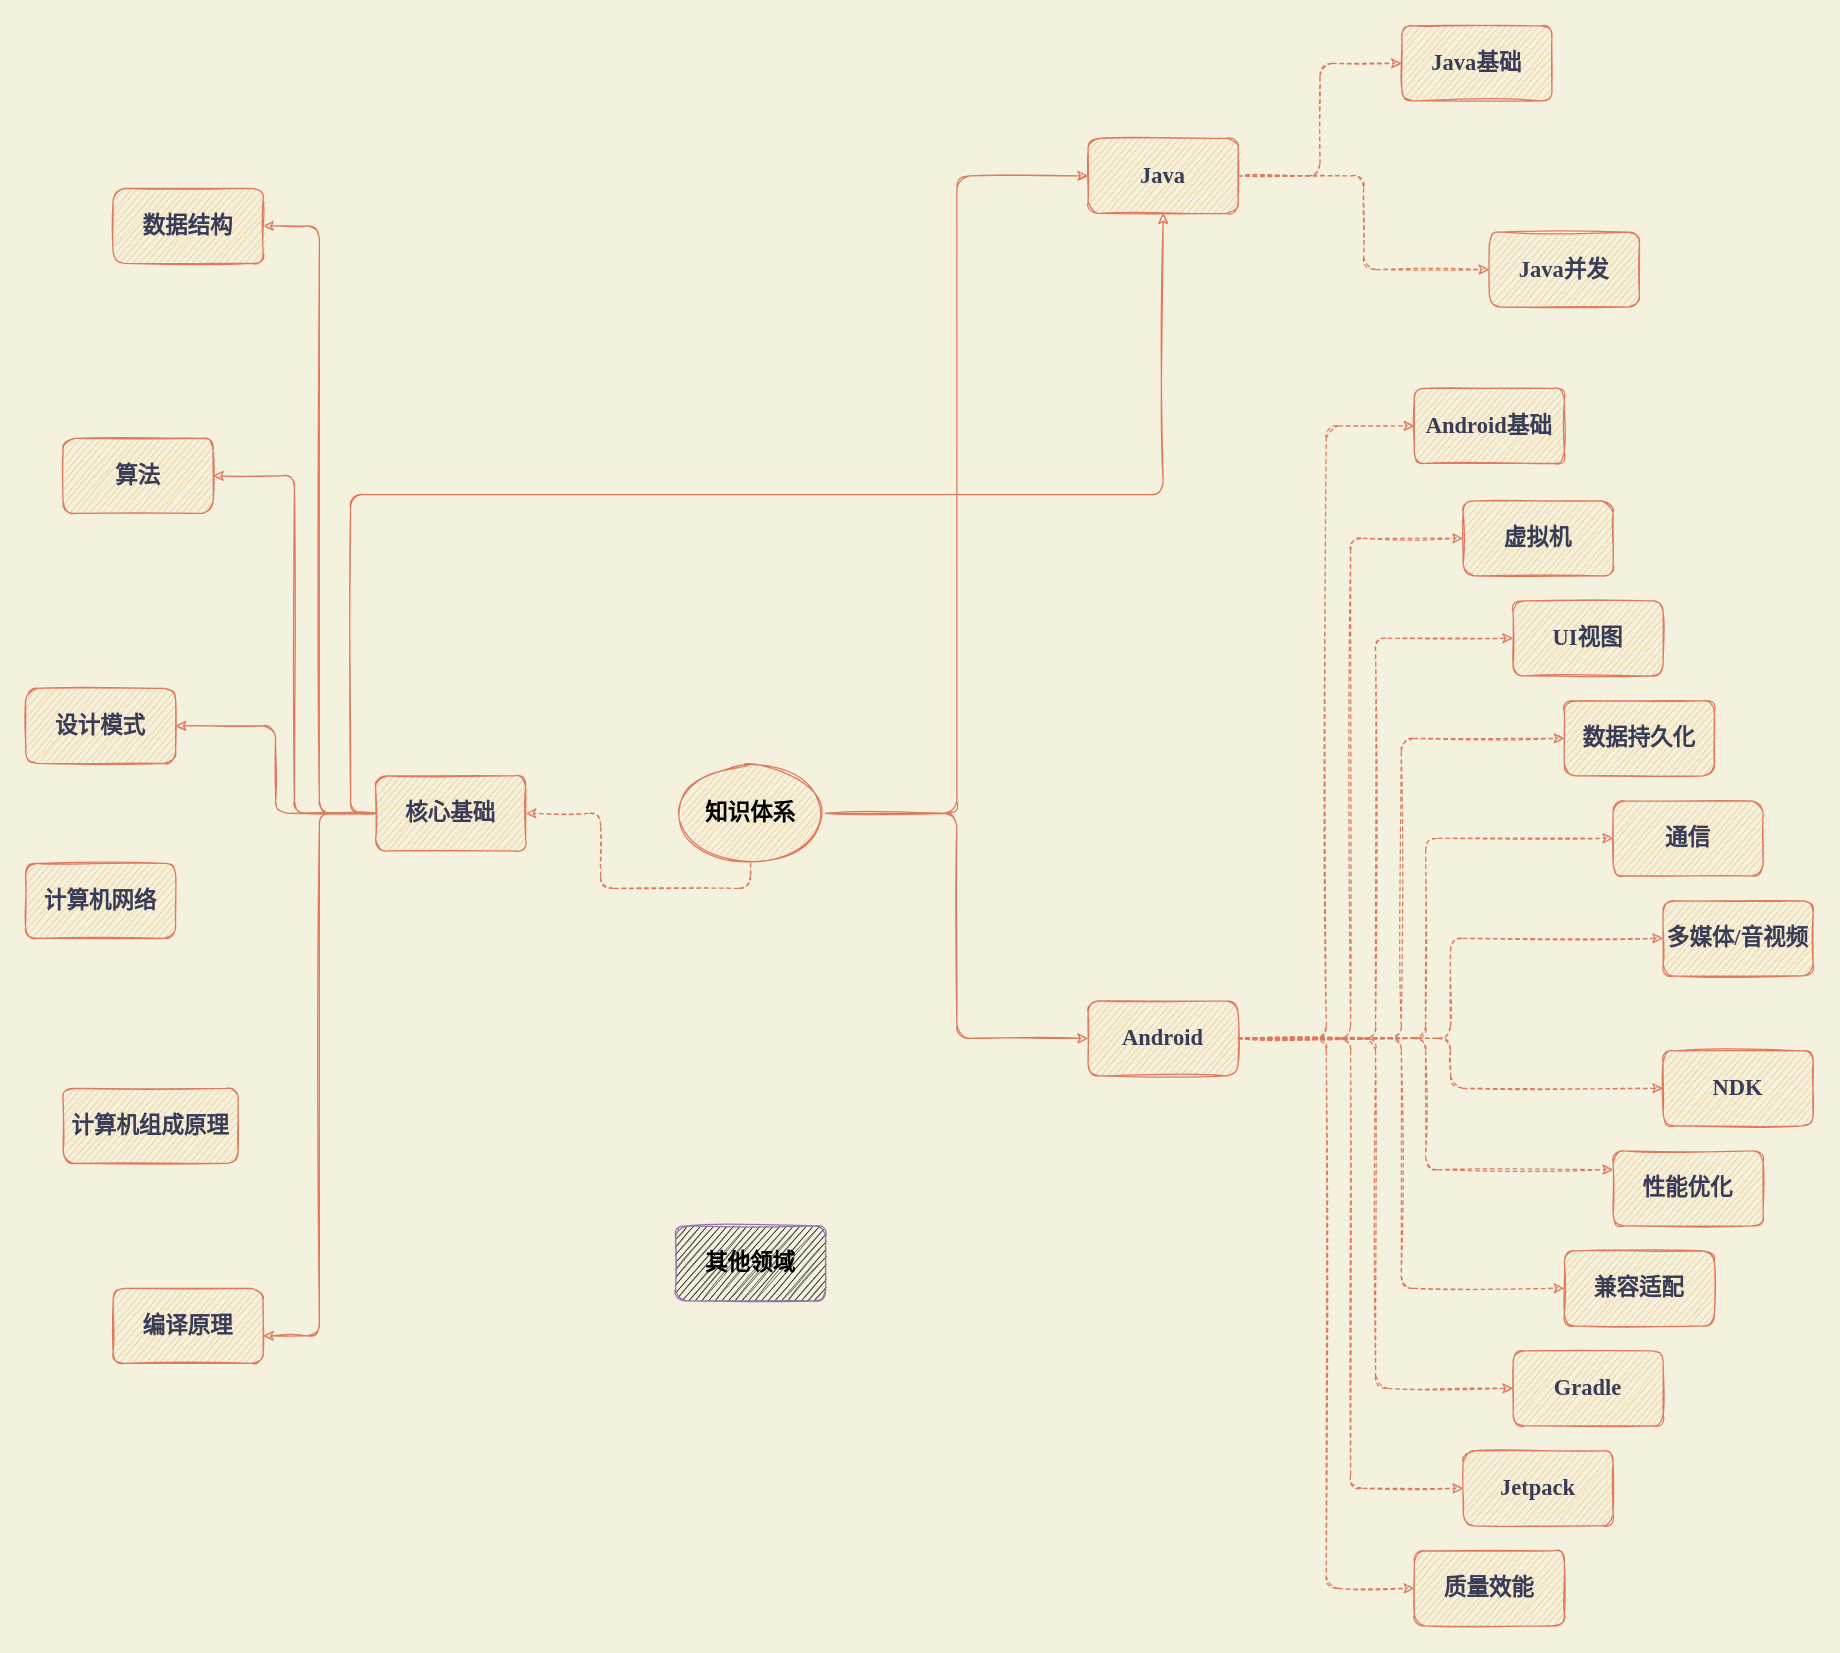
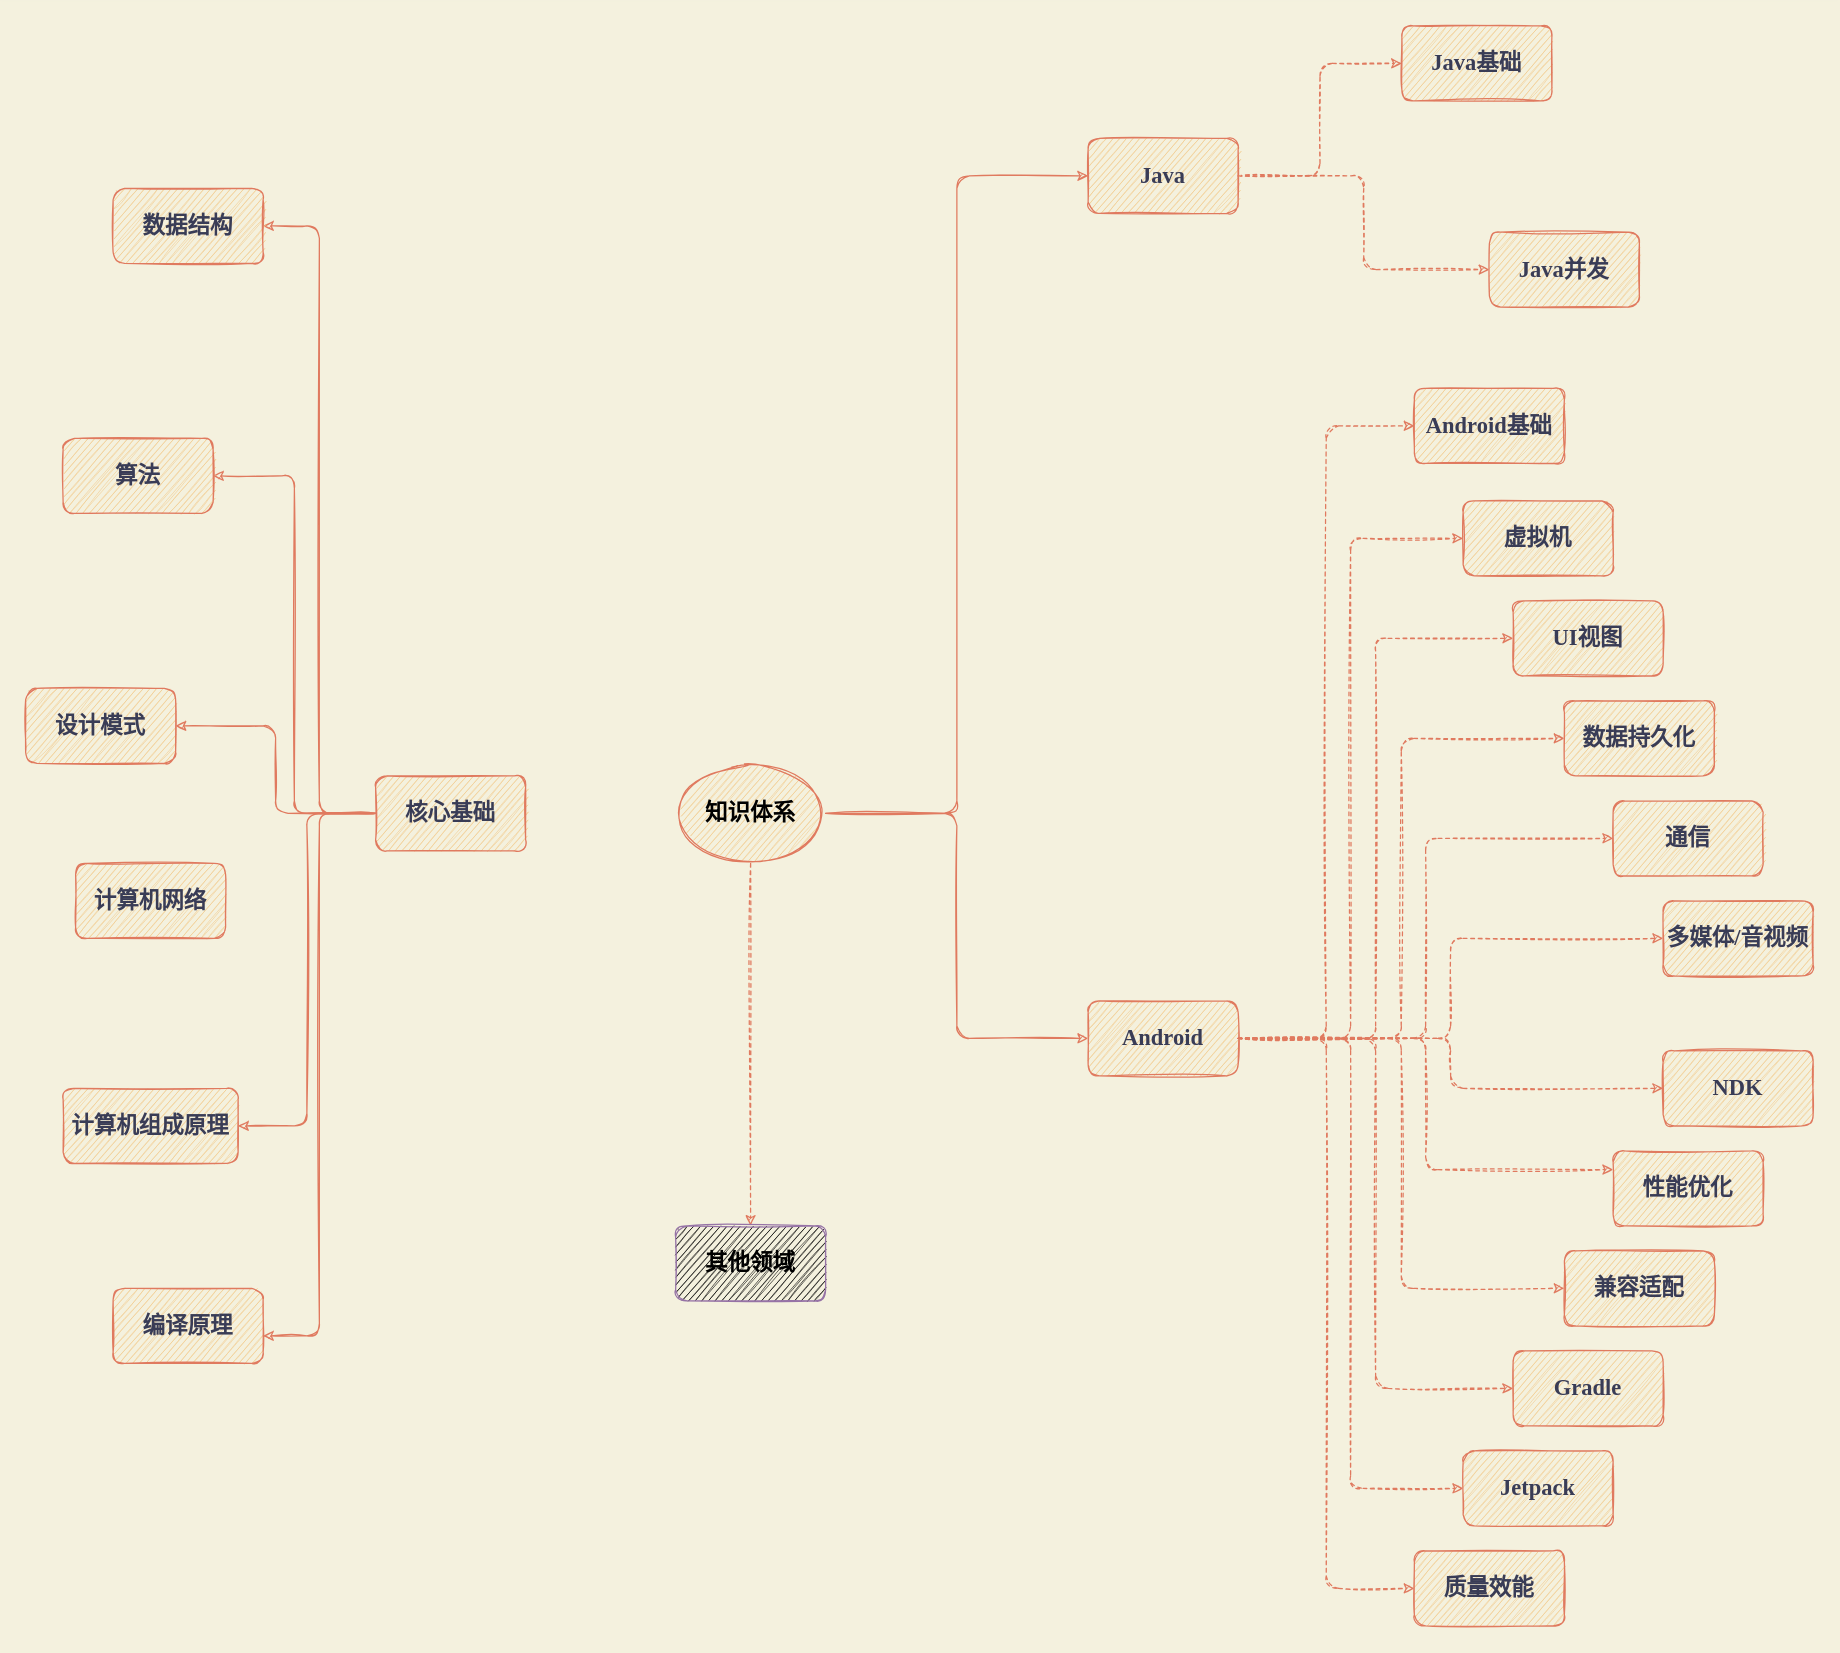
- <mxCell id="9" style="edgeStyle=orthogonalEdgeStyle;curved=0;rounded=1;sketch=1;orthogonalLoop=1;jettySize=auto;html=1;exitX=0;exitY=0.5;exitDx=0;exitDy=0;fontFamily=Comic Sans MS;fontColor=#393C56;strokeColor=#E07A5F;fillColor=#F2CC8F;" parent="1" source="11" target="20" edge="1"><mxGeometry relative="1" as="geometry" /></mxCell>
+ <mxCell id="9" style="edgeStyle=orthogonalEdgeStyle;curved=0;rounded=1;sketch=1;orthogonalLoop=1;jettySize=auto;html=1;exitX=0;exitY=0.5;exitDx=0;exitDy=0;entryX=1;entryY=0.5;entryDx=0;entryDy=0;fontFamily=Comic Sans MS;fontColor=#393C56;strokeColor=#E07A5F;fillColor=#F2CC8F;" parent="1" source="11" target="16" edge="1"><mxGeometry relative="1" as="geometry" /></mxCell>
- <mxCell id="4" style="edgeStyle=orthogonalEdgeStyle;curved=0;rounded=1;sketch=1;orthogonalLoop=1;jettySize=auto;html=1;exitX=0.5;exitY=1;exitDx=0;exitDy=0;fontFamily=Comic Sans MS;fontColor=#393C56;strokeColor=#E07A5F;fillColor=#F2CC8F;dashed=1;" parent="1" source="5" target="11" edge="1"><mxGeometry relative="1" as="geometry" /></mxCell>
+ <mxCell id="4" style="edgeStyle=orthogonalEdgeStyle;curved=0;rounded=1;sketch=1;orthogonalLoop=1;jettySize=auto;html=1;exitX=0.5;exitY=1;exitDx=0;exitDy=0;entryX=0.5;entryY=0;entryDx=0;entryDy=0;fontFamily=Comic Sans MS;fontColor=#393C56;strokeColor=#E07A5F;fillColor=#F2CC8F;dashed=1;" parent="1" source="5" target="34" edge="1"><mxGeometry relative="1" as="geometry" /></mxCell>
- <mxCell id="15" value="&lt;h2&gt;计算机网络&lt;/h2&gt;" style="rounded=1;whiteSpace=wrap;html=1;sketch=1;fontColor=#393C56;strokeColor=#E07A5F;fillColor=#F2CC8F;fontFamily=Comic Sans MS;" parent="1" vertex="1"><mxGeometry x="20" y="690" width="120" height="60" as="geometry" /></mxCell>
+ <mxCell id="15" value="&lt;h2&gt;计算机网络&lt;/h2&gt;" style="rounded=1;whiteSpace=wrap;html=1;sketch=1;fontColor=#393C56;strokeColor=#E07A5F;fillColor=#F2CC8F;fontFamily=Comic Sans MS;" parent="1" vertex="1"><mxGeometry x="60" y="690" width="120" height="60" as="geometry" /></mxCell>
